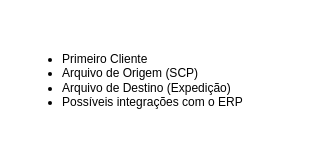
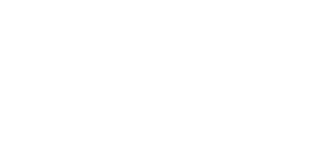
- <mxCell id="2" value="&lt;ul&gt;&lt;li&gt;Primeiro Cliente&lt;/li&gt;&lt;li&gt;Arquivo de Origem (SCP)&lt;/li&gt;&lt;li&gt;Arquivo de Destino (Expedição)&lt;/li&gt;&lt;li&gt;Possíveis integrações com o ERP&lt;/li&gt;&lt;/ul&gt;" style="text;html=1;strokeColor=none;fillColor=none;align=left;verticalAlign=middle;whiteSpace=wrap;rounded=0;" vertex="1" parent="1"><mxGeometry y="20" width="290" height="120" as="geometry" x="20" /></mxCell>
